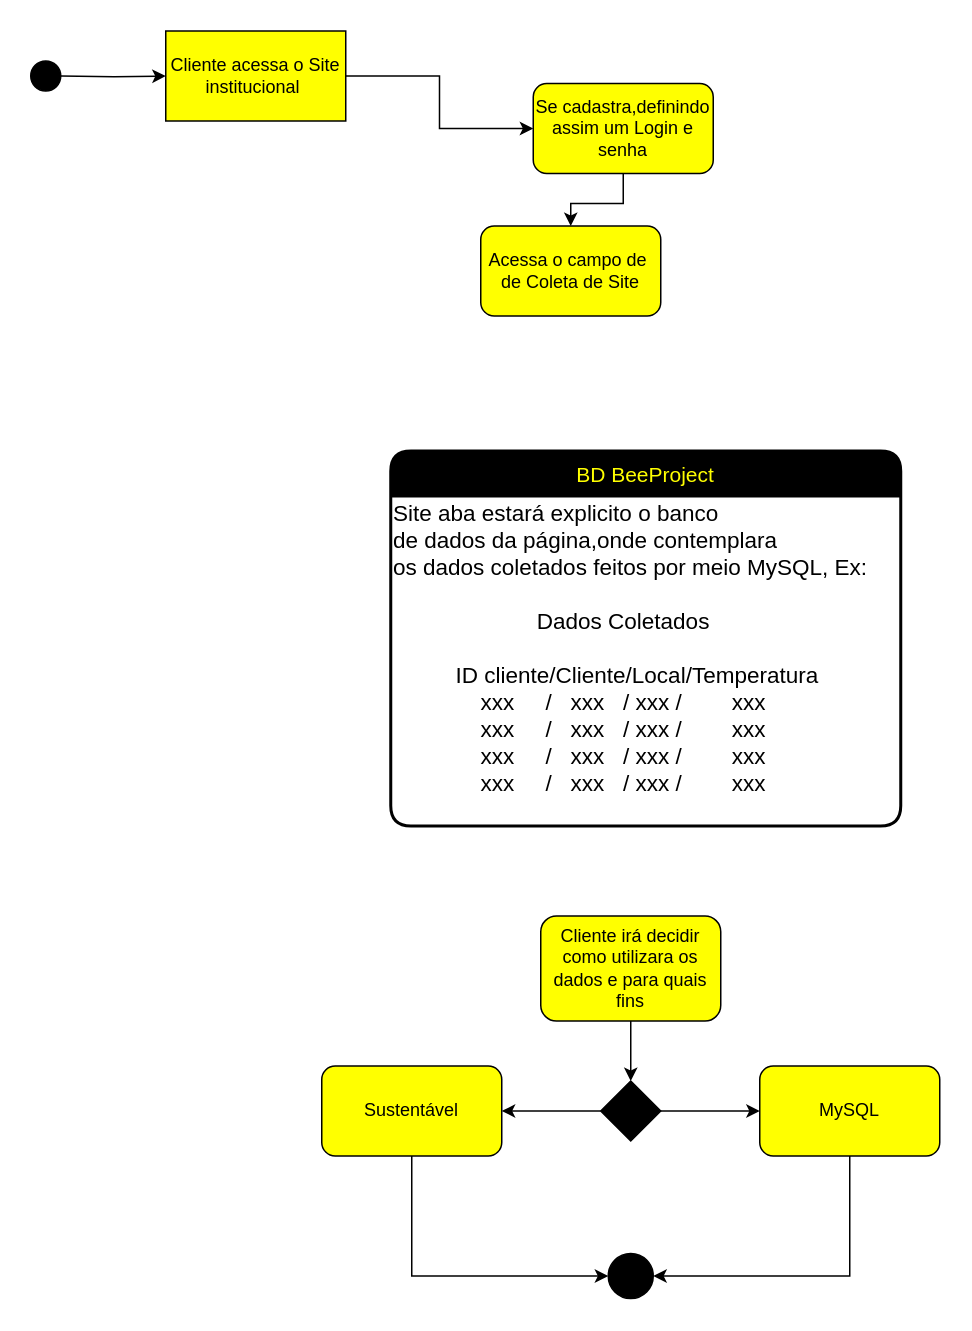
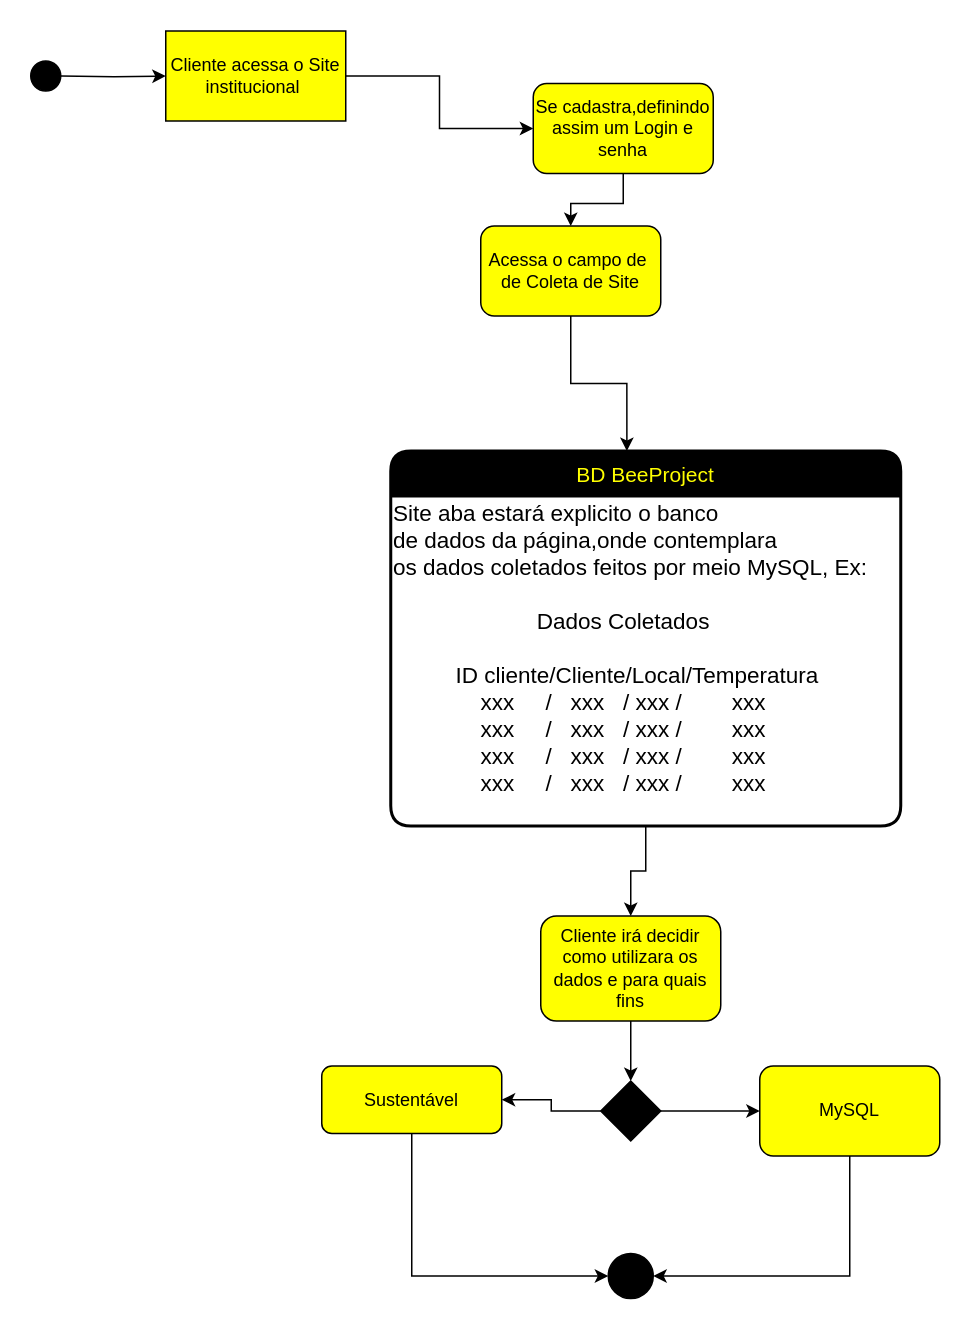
+ <mxCell id="7" style="edgeStyle=orthogonalEdgeStyle;rounded=0;orthogonalLoop=1;jettySize=auto;html=1;exitX=0.5;exitY=1;exitDx=0;exitDy=0;entryX=0.463;entryY=0;entryDx=0;entryDy=0;entryPerimeter=0;" parent="1" source="8" target="9" edge="1"><mxGeometry relative="1" as="geometry" /></mxCell>
+ <mxCell id="13" style="edgeStyle=orthogonalEdgeStyle;rounded=0;orthogonalLoop=1;jettySize=auto;html=1;" parent="1" source="10" target="12" edge="1"><mxGeometry relative="1" as="geometry" /></mxCell>
- <mxCell id="18" value="Sustentável" style="rounded=1;whiteSpace=wrap;html=1;fillColor=#FFFF00;" parent="1" vertex="1"><mxGeometry x="214" y="710" width="120" height="60" as="geometry" /></mxCell>
+ <mxCell id="18" value="Sustentável" style="rounded=1;whiteSpace=wrap;html=1;fillColor=#FFFF00;" parent="1" vertex="1"><mxGeometry x="214" y="710" width="120" height="45" as="geometry" /></mxCell>
